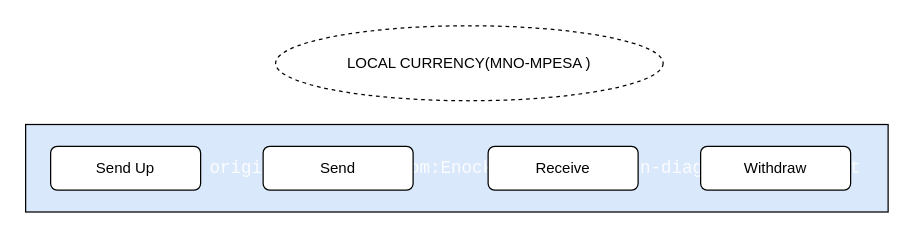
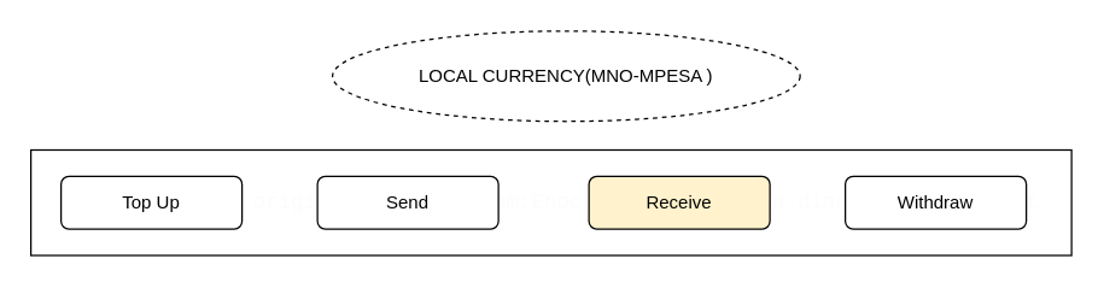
- <mxCell id="3" value="Send Up" style="rounded=1;whiteSpace=wrap;html=1;" parent="1" vertex="1"><mxGeometry x="40" y="116.5" width="120" height="35" as="geometry" /></mxCell>
+ <mxCell id="3" value="Top Up" style="rounded=1;whiteSpace=wrap;html=1;" parent="1" vertex="1"><mxGeometry x="40" y="116.5" width="120" height="35" as="geometry" /></mxCell>
- <mxCell id="2" value="&lt;pre style=&quot;box-sizing: border-box; font-family: var(--fontStack-monospace, ui-monospace, SFMono-Regular, SF Mono, Menlo, Consolas, Liberation Mono, monospace); font-size: 14px; margin-top: 0px; margin-bottom: 0px; overflow: auto; color: rgb(251, 252, 253); font-style: normal; font-variant-ligatures: normal; font-variant-caps: normal; font-weight: 400; letter-spacing: normal; orphans: 2; text-align: start; text-indent: 0px; text-transform: none; widows: 2; word-spacing: 0px; -webkit-text-stroke-width: 0px; text-decoration-thickness: initial; text-decoration-style: initial; text-decoration-color: initial;&quot; class=&quot;copyable-terminal-content f5&quot; id=&quot;empty-setup-new-repo-echo&quot;&gt;&lt;span style=&quot;box-sizing: border-box;&quot; class=&quot;user-select-contain&quot;&gt;git remote add origin &lt;span style=&quot;box-sizing: border-box;&quot; data-targets=&quot;git-clone-help.helpTexts&quot;&gt;git@github.com:Enockkipkoech/design-diagrams-drawio.git&lt;/span&gt;&lt;/span&gt;&lt;/pre&gt;" style="rounded=0;whiteSpace=wrap;html=1;fillColor=#dae8fc;" parent="1" vertex="1"><mxGeometry x="20" y="99" width="690" height="70" as="geometry" /></mxCell>
+ <mxCell id="2" value="&lt;pre style=&quot;box-sizing: border-box; font-family: var(--fontStack-monospace, ui-monospace, SFMono-Regular, SF Mono, Menlo, Consolas, Liberation Mono, monospace); font-size: 14px; margin-top: 0px; margin-bottom: 0px; overflow: auto; color: rgb(251, 252, 253); font-style: normal; font-variant-ligatures: normal; font-variant-caps: normal; font-weight: 400; letter-spacing: normal; orphans: 2; text-align: start; text-indent: 0px; text-transform: none; widows: 2; word-spacing: 0px; -webkit-text-stroke-width: 0px; text-decoration-thickness: initial; text-decoration-style: initial; text-decoration-color: initial;&quot; class=&quot;copyable-terminal-content f5&quot; id=&quot;empty-setup-new-repo-echo&quot;&gt;&lt;span style=&quot;box-sizing: border-box;&quot; class=&quot;user-select-contain&quot;&gt;git remote add origin &lt;span style=&quot;box-sizing: border-box;&quot; data-targets=&quot;git-clone-help.helpTexts&quot;&gt;git@github.com:Enockkipkoech/design-diagrams-drawio.git&lt;/span&gt;&lt;/span&gt;&lt;/pre&gt;" style="rounded=0;whiteSpace=wrap;html=1;" parent="1" vertex="1"><mxGeometry x="20" y="99" width="690" height="70" as="geometry" /></mxCell>
- <mxCell id="5" value="Receive" style="rounded=1;whiteSpace=wrap;html=1;" parent="1" vertex="1"><mxGeometry x="390" y="116.5" width="120" height="35" as="geometry" /></mxCell>
+ <mxCell id="5" value="Receive" style="rounded=1;whiteSpace=wrap;html=1;fillColor=#fff2cc;" parent="1" vertex="1"><mxGeometry x="390" y="116.5" width="120" height="35" as="geometry" /></mxCell>
